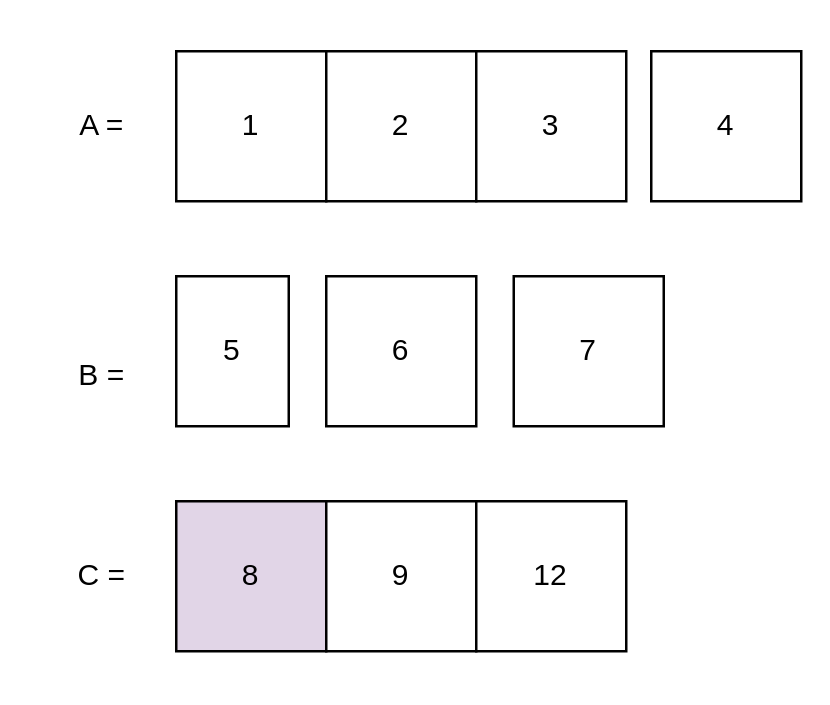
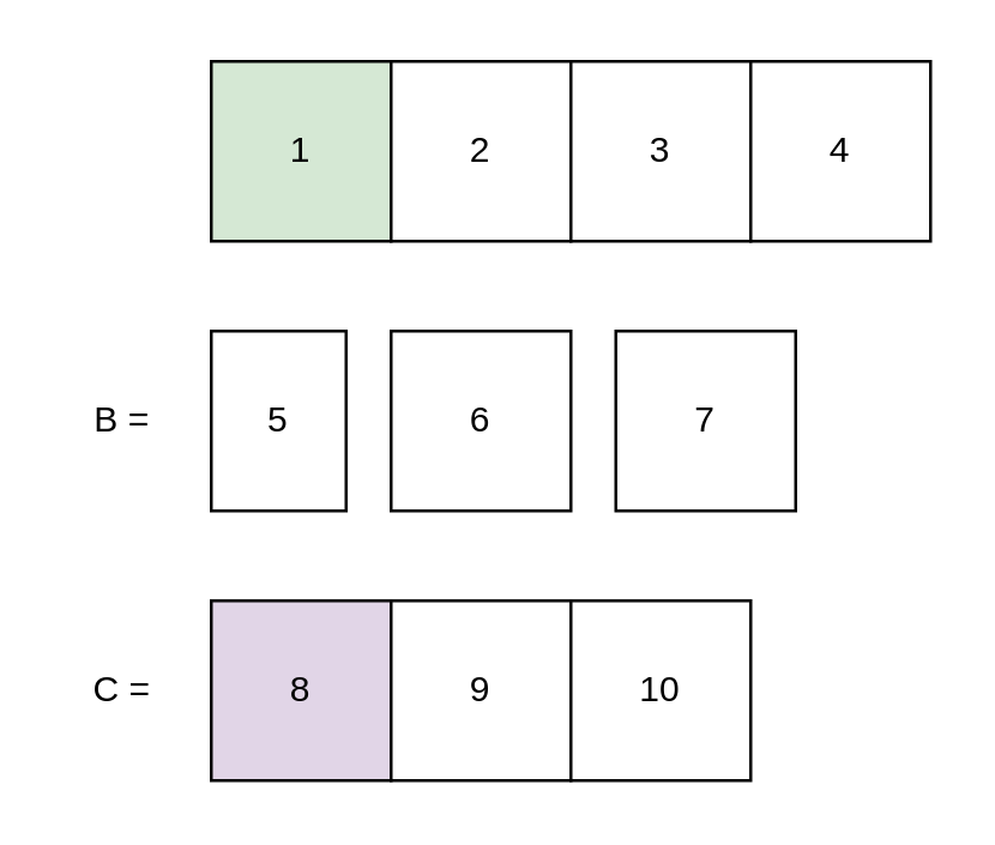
- <mxCell id="12" value="A =" style="text;html=1;align=center;verticalAlign=middle;resizable=0;points=[];autosize=1;strokeColor=none;fillColor=none;" vertex="1" parent="1"><mxGeometry x="20" y="35" width="40" height="30" as="geometry" /></mxCell>
- <mxCell id="2" value="1" style="rounded=0;whiteSpace=wrap;html=1;" vertex="1" parent="1"><mxGeometry x="70" y="20" width="60" height="60" as="geometry" /></mxCell>
+ <mxCell id="2" value="1" style="rounded=0;whiteSpace=wrap;html=1;fillColor=#d5e8d4;" vertex="1" parent="1"><mxGeometry x="70" y="20" width="60" height="60" as="geometry" /></mxCell>
- <mxCell id="5" value="4" style="rounded=0;whiteSpace=wrap;html=1;" vertex="1" parent="1"><mxGeometry x="260" y="20" width="60" height="60" as="geometry" /></mxCell>
+ <mxCell id="5" value="4" style="rounded=0;whiteSpace=wrap;html=1;" vertex="1" parent="1"><mxGeometry x="250" y="20" width="60" height="60" as="geometry" /></mxCell>
- <mxCell id="13" value="B =" style="text;html=1;align=center;verticalAlign=middle;resizable=0;points=[];autosize=1;strokeColor=none;fillColor=none;" vertex="1" parent="1"><mxGeometry x="20" y="135" width="40" height="30" as="geometry" /></mxCell>
+ <mxCell id="13" value="B =" style="text;html=1;align=center;verticalAlign=middle;resizable=0;points=[];autosize=1;strokeColor=none;fillColor=none;" vertex="1" parent="1"><mxGeometry x="20" y="125" width="40" height="30" as="geometry" /></mxCell>
- <mxCell id="11" value="12" style="rounded=0;whiteSpace=wrap;html=1;" vertex="1" parent="1"><mxGeometry x="190" y="200" width="60" height="60" as="geometry" /></mxCell>
+ <mxCell id="11" value="10" style="rounded=0;whiteSpace=wrap;html=1;" vertex="1" parent="1"><mxGeometry x="190" y="200" width="60" height="60" as="geometry" /></mxCell>
